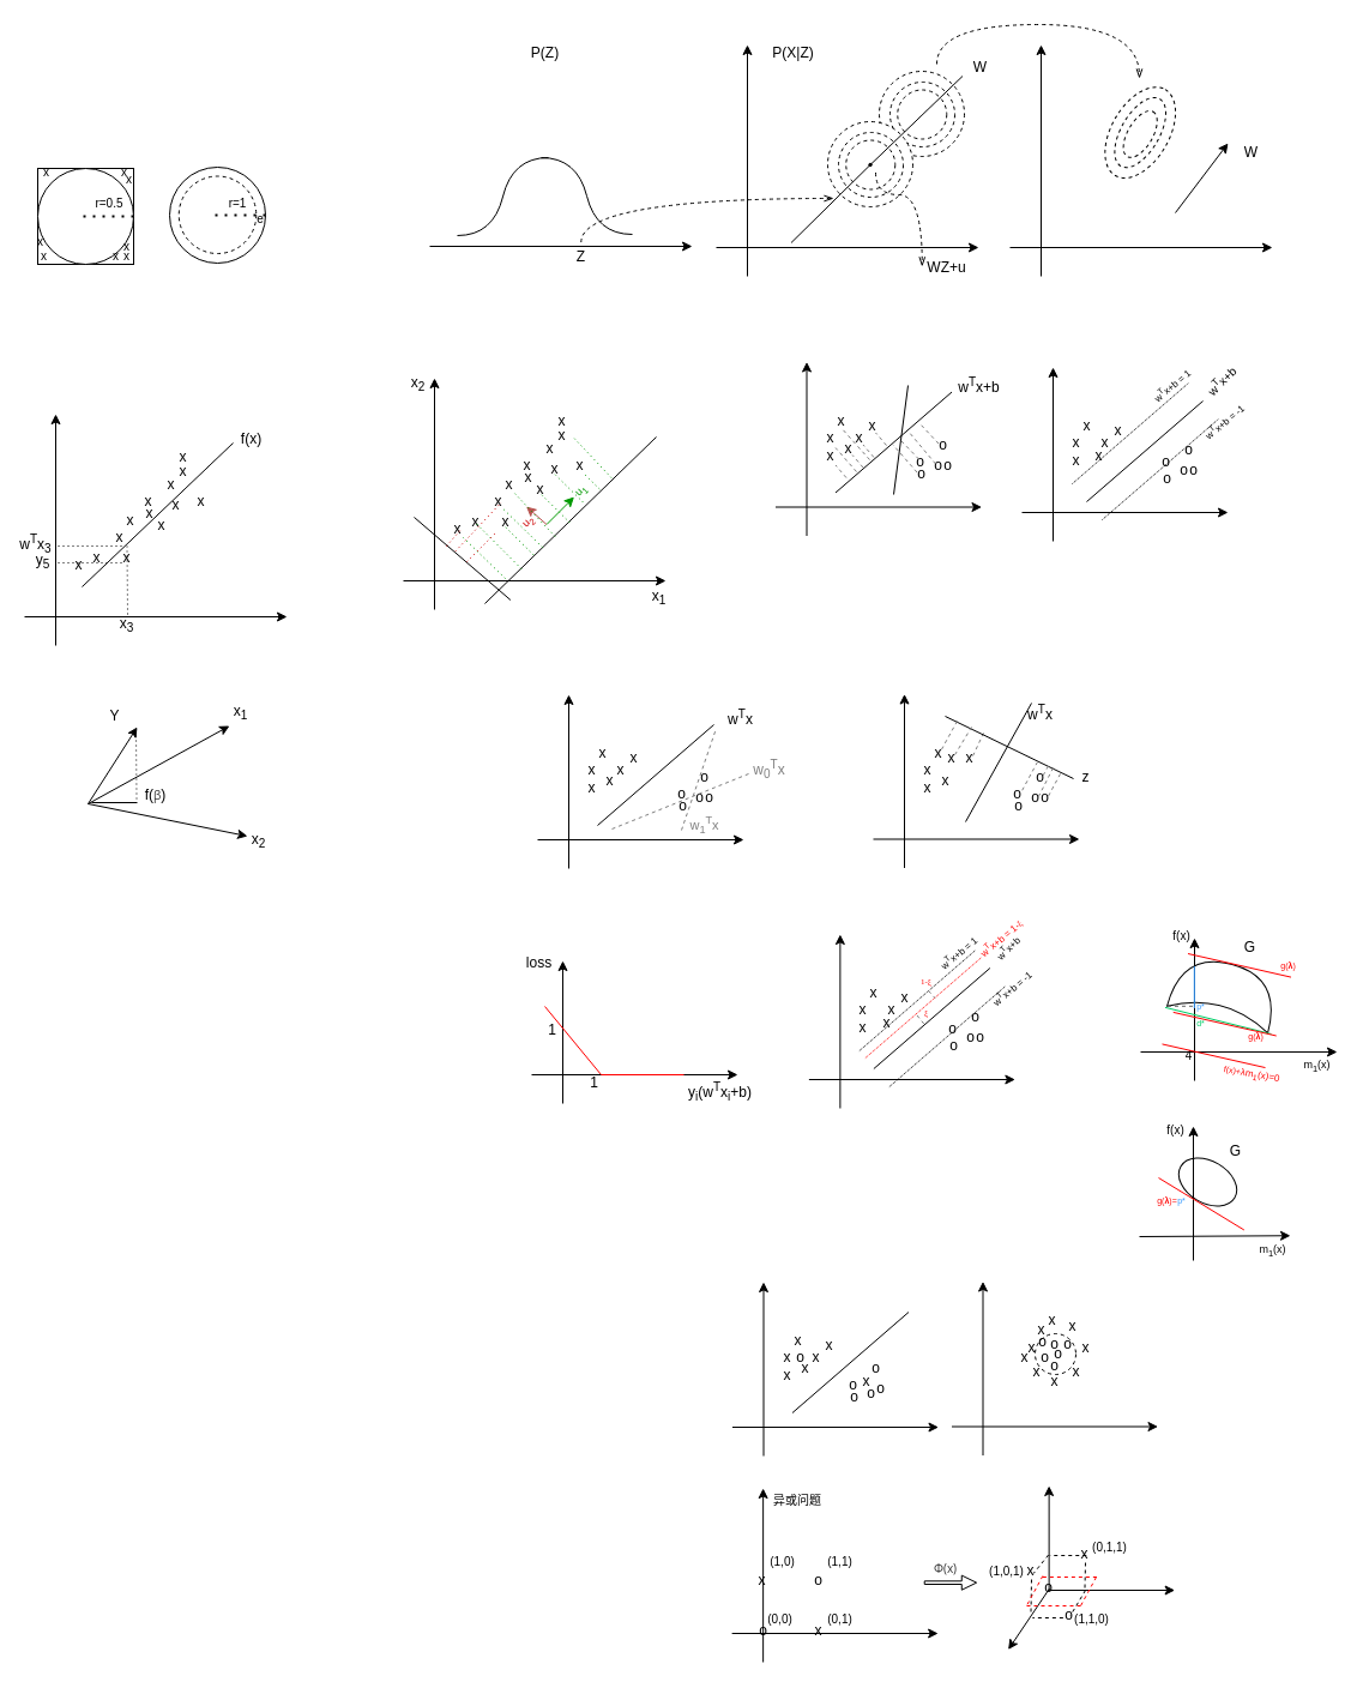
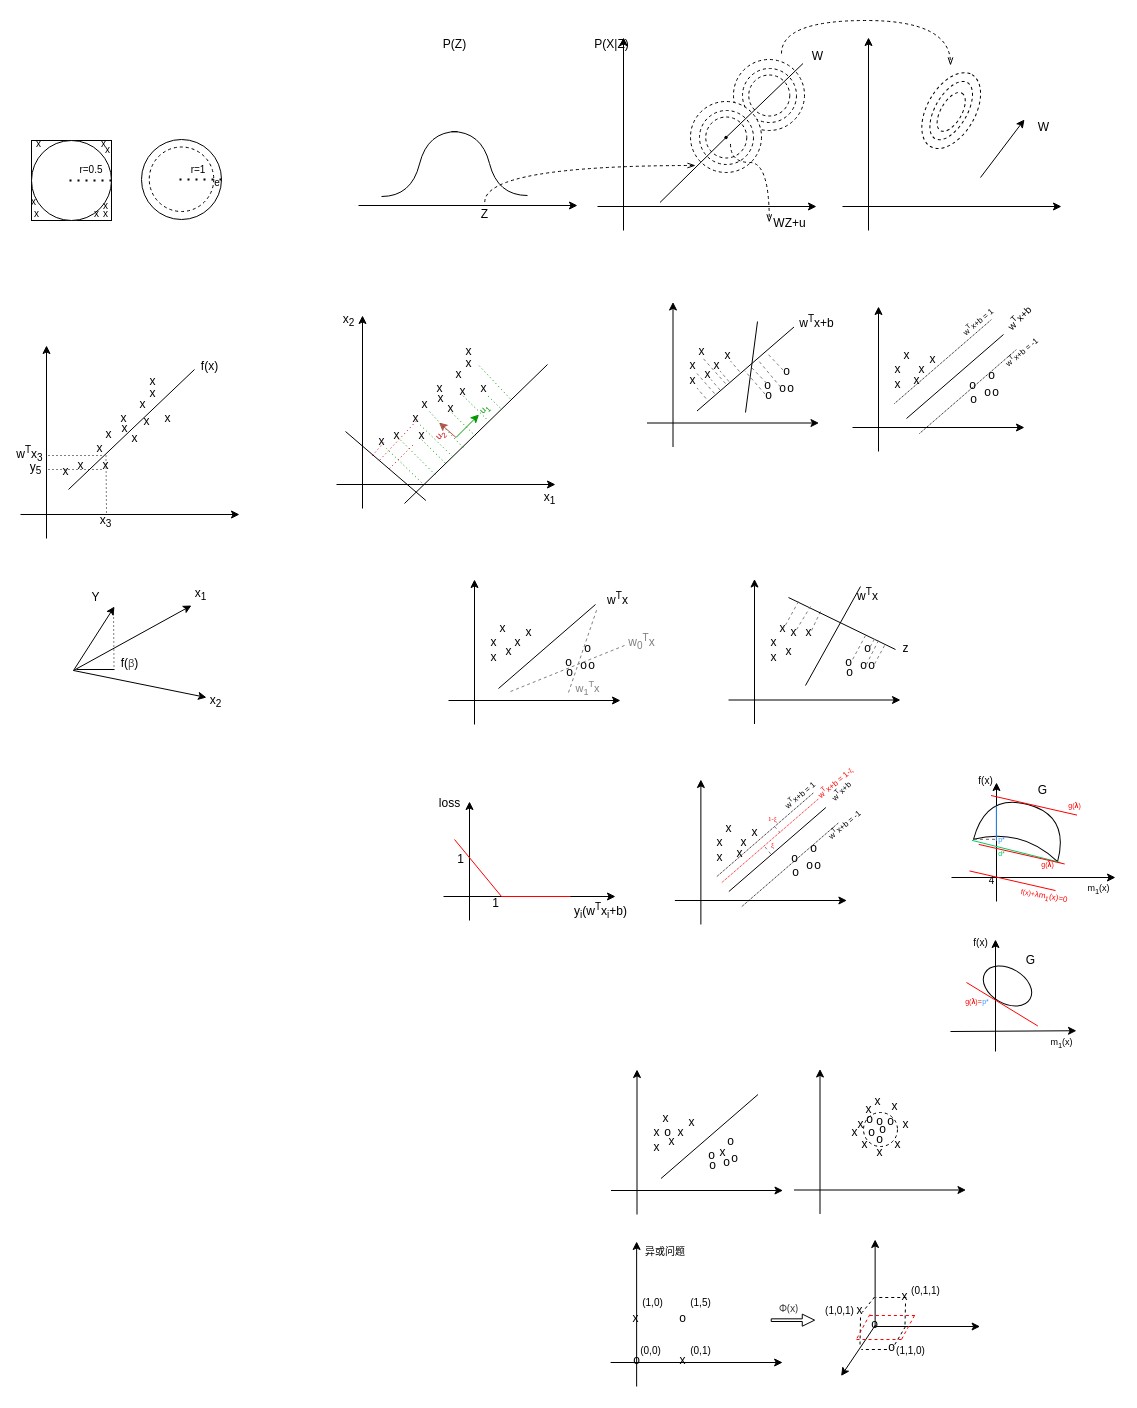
- <mxCell id="147" value="P(X|Z)" style="text;html=1;align=center;verticalAlign=middle;resizable=0;points=[];autosize=1;" parent="1" vertex="1"><mxGeometry x="639" y="35" width="44" height="18" as="geometry" /></mxCell>
+ <mxCell id="147" value="P(X|Z)" style="text;html=1;align=center;verticalAlign=middle;resizable=0;points=[];autosize=1;" parent="1" vertex="1"><mxGeometry x="589" y="35" width="44" height="18" as="geometry" /></mxCell>
- <mxCell id="306" value="&lt;font style=&quot;font-size: 10px&quot;&gt;(1,1)&lt;/font&gt;" style="text;html=1;strokeColor=none;fillColor=none;align=center;verticalAlign=middle;whiteSpace=wrap;rounded=0;" vertex="1" parent="1"><mxGeometry x="693.13" y="1292" width="15" height="20" as="geometry" /></mxCell>
+ <mxCell id="306" value="&lt;font style=&quot;font-size: 10px&quot;&gt;(1,5)&lt;/font&gt;" style="text;html=1;strokeColor=none;fillColor=none;align=center;verticalAlign=middle;whiteSpace=wrap;rounded=0;" vertex="1" parent="1"><mxGeometry x="693.13" y="1292" width="15" height="20" as="geometry" /></mxCell>
